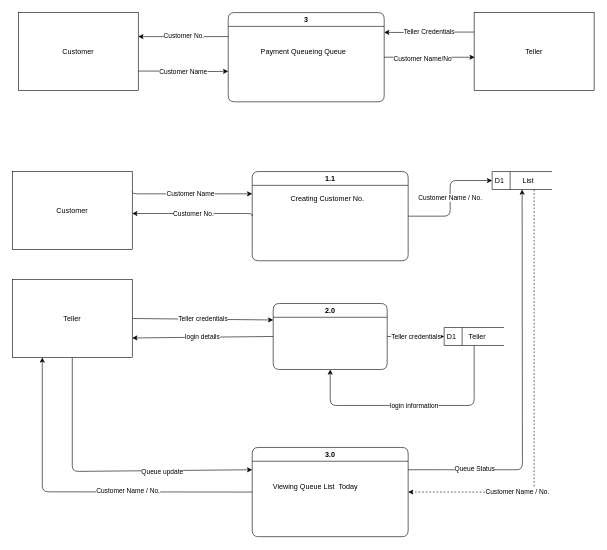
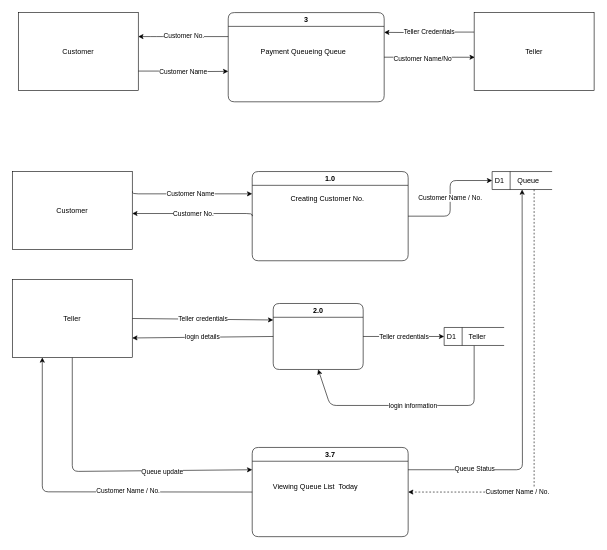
- <mxCell id="15" value="1.1" style="swimlane;whiteSpace=wrap;html=1;rounded=1;" parent="1" vertex="1"><mxGeometry x="420" y="285" width="260" height="148.75" as="geometry" /></mxCell>
+ <mxCell id="15" value="1.0" style="swimlane;whiteSpace=wrap;html=1;rounded=1;" parent="1" vertex="1"><mxGeometry x="420" y="285" width="260" height="148.75" as="geometry" /></mxCell>
- <mxCell id="19" value="List" style="text;html=1;align=center;verticalAlign=middle;resizable=0;points=[];autosize=1;strokeColor=none;fillColor=none;" parent="1" vertex="1"><mxGeometry x="850" y="285" width="60" height="30" as="geometry" /></mxCell>
+ <mxCell id="19" value="Queue" style="text;html=1;align=center;verticalAlign=middle;resizable=0;points=[];autosize=1;strokeColor=none;fillColor=none;" parent="1" vertex="1"><mxGeometry x="850" y="285" width="60" height="30" as="geometry" /></mxCell>
- <mxCell id="30" value="2.0" style="swimlane;whiteSpace=wrap;html=1;rounded=1;startSize=23;" parent="1" vertex="1"><mxGeometry x="455" y="505" width="190" height="110" as="geometry" /></mxCell>
+ <mxCell id="30" value="2.0" style="swimlane;whiteSpace=wrap;html=1;rounded=1;startSize=23;" parent="1" vertex="1"><mxGeometry x="455" y="505" width="150" height="110" as="geometry" /></mxCell>
- <mxCell id="26" value="3.0" style="swimlane;whiteSpace=wrap;html=1;rounded=1;startSize=23;" parent="1" vertex="1"><mxGeometry x="420" y="745" width="260" height="148.75" as="geometry" /></mxCell>
+ <mxCell id="26" value="3.7" style="swimlane;whiteSpace=wrap;html=1;rounded=1;startSize=23;" parent="1" vertex="1"><mxGeometry x="420" y="745" width="260" height="148.75" as="geometry" /></mxCell>
